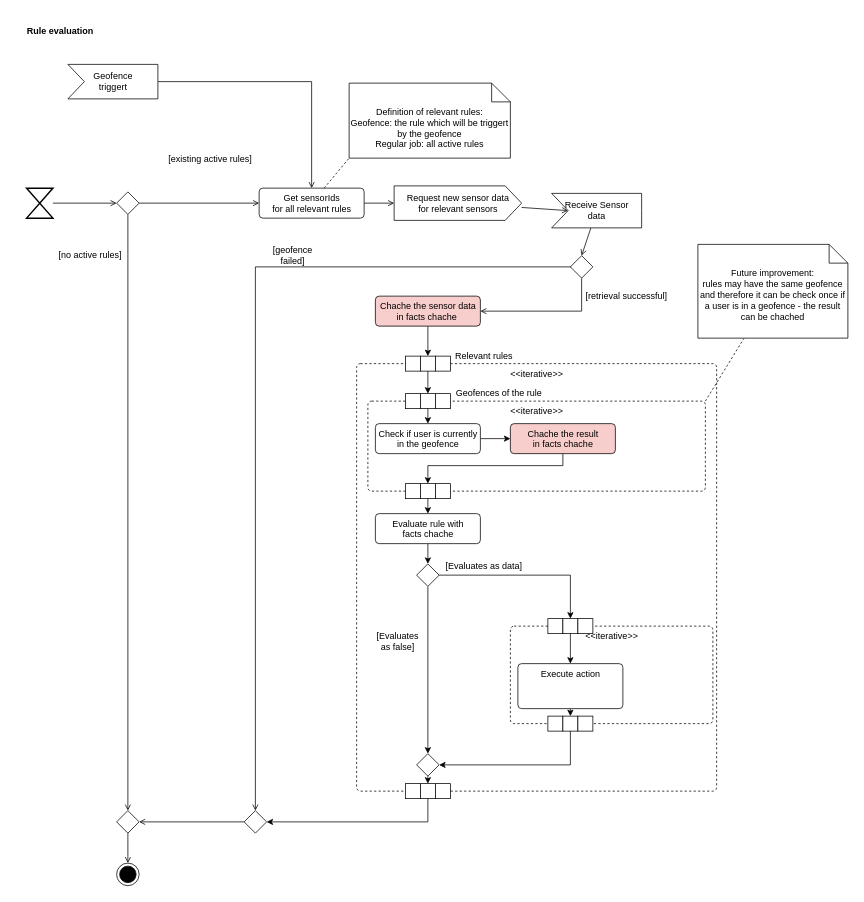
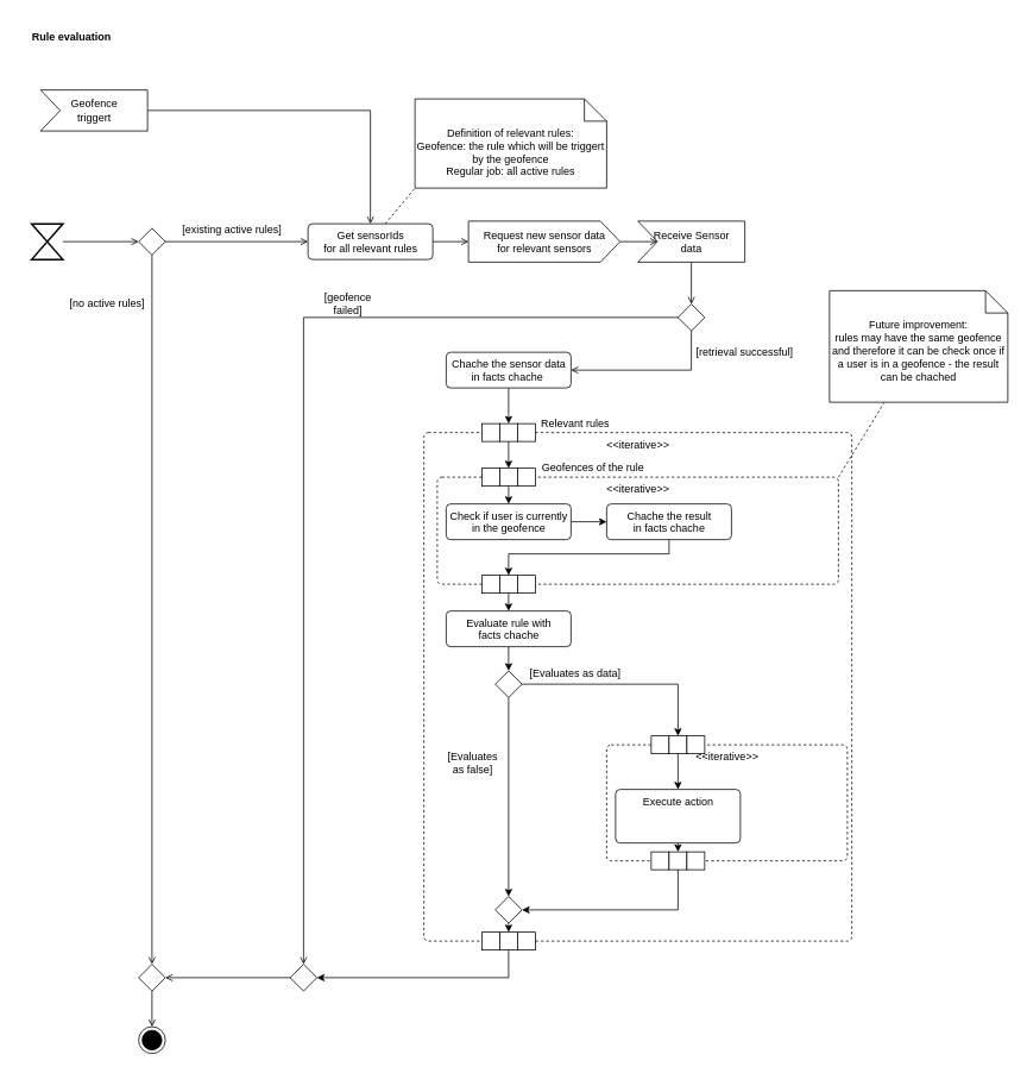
- <mxCell id="19" value="Geofence&lt;br&gt;triggert" style="html=1;shadow=0;dashed=0;align=center;verticalAlign=middle;shape=mxgraph.arrows2.arrow;dy=0;dx=0;notch=22;" parent="1" vertex="1"><mxGeometry x="90" y="85" width="120" height="46" as="geometry" /></mxCell>
+ <mxCell id="19" value="Geofence&lt;br&gt;triggert" style="html=1;shadow=0;dashed=0;align=center;verticalAlign=middle;shape=mxgraph.arrows2.arrow;dy=0;dx=0;notch=22;" parent="1" vertex="1"><mxGeometry x="45" y="100" width="120" height="46" as="geometry" /></mxCell>
- <mxCell id="21" value="[existing active rules]" style="text;html=1;strokeColor=none;fillColor=none;align=center;verticalAlign=middle;whiteSpace=wrap;rounded=0;" parent="1" vertex="1"><mxGeometry x="215" y="202" width="130" height="20" as="geometry" /></mxCell>
+ <mxCell id="21" value="[existing active rules]" style="text;html=1;strokeColor=none;fillColor=none;align=center;verticalAlign=middle;whiteSpace=wrap;rounded=0;" parent="1" vertex="1"><mxGeometry x="195" y="247" width="130" height="20" as="geometry" /></mxCell>
- <mxCell id="8" value="Receive Sensor&lt;br&gt;data" style="html=1;shadow=0;dashed=0;align=center;verticalAlign=middle;shape=mxgraph.arrows2.arrow;dy=0;dx=0;notch=22;" parent="1" vertex="1"><mxGeometry x="735" y="257" width="120" height="46" as="geometry" /></mxCell>
+ <mxCell id="8" value="Receive Sensor&lt;br&gt;data" style="html=1;shadow=0;dashed=0;align=center;verticalAlign=middle;shape=mxgraph.arrows2.arrow;dy=0;dx=0;notch=22;" parent="1" vertex="1"><mxGeometry x="715" y="247" width="120" height="46" as="geometry" /></mxCell>
- <mxCell id="30" value="Chache the sensor data&lt;br&gt;in facts chache&amp;nbsp;" style="html=1;align=center;verticalAlign=top;rounded=1;absoluteArcSize=1;arcSize=10;dashed=0;fillColor=#f8cecc;" parent="1" vertex="1"><mxGeometry x="500" y="394" width="140" height="40" as="geometry" /></mxCell>
+ <mxCell id="30" value="Chache the sensor data&lt;br&gt;in facts chache&amp;nbsp;" style="html=1;align=center;verticalAlign=top;rounded=1;absoluteArcSize=1;arcSize=10;dashed=0;" parent="1" vertex="1"><mxGeometry x="500" y="394" width="140" height="40" as="geometry" /></mxCell>
- <mxCell id="50" value="Chache the result&lt;br&gt;in facts chache" style="html=1;align=center;verticalAlign=top;rounded=1;absoluteArcSize=1;arcSize=10;dashed=0;fillColor=#f8cecc;" vertex="1" parent="1"><mxGeometry x="680" y="564" width="140" height="40" as="geometry" /></mxCell>
+ <mxCell id="50" value="Chache the result&lt;br&gt;in facts chache" style="html=1;align=center;verticalAlign=top;rounded=1;absoluteArcSize=1;arcSize=10;dashed=0;" vertex="1" parent="1"><mxGeometry x="680" y="564" width="140" height="40" as="geometry" /></mxCell>
